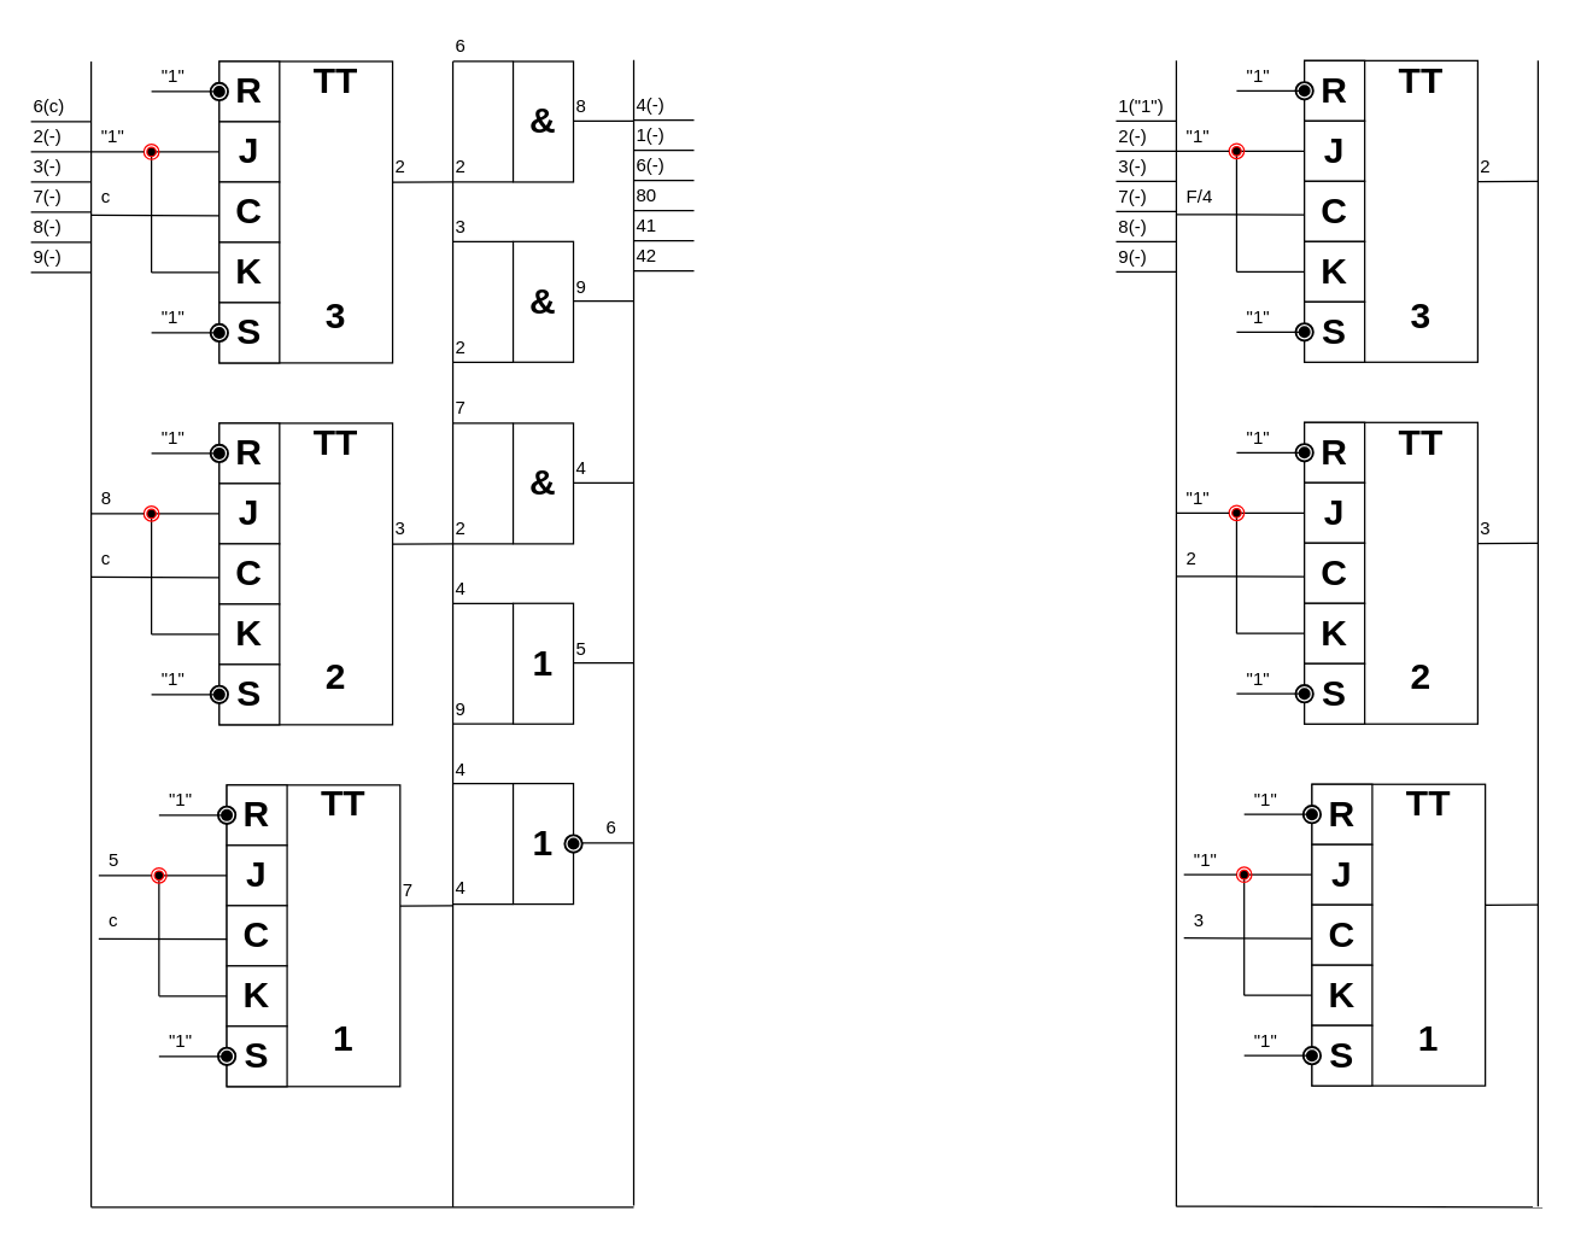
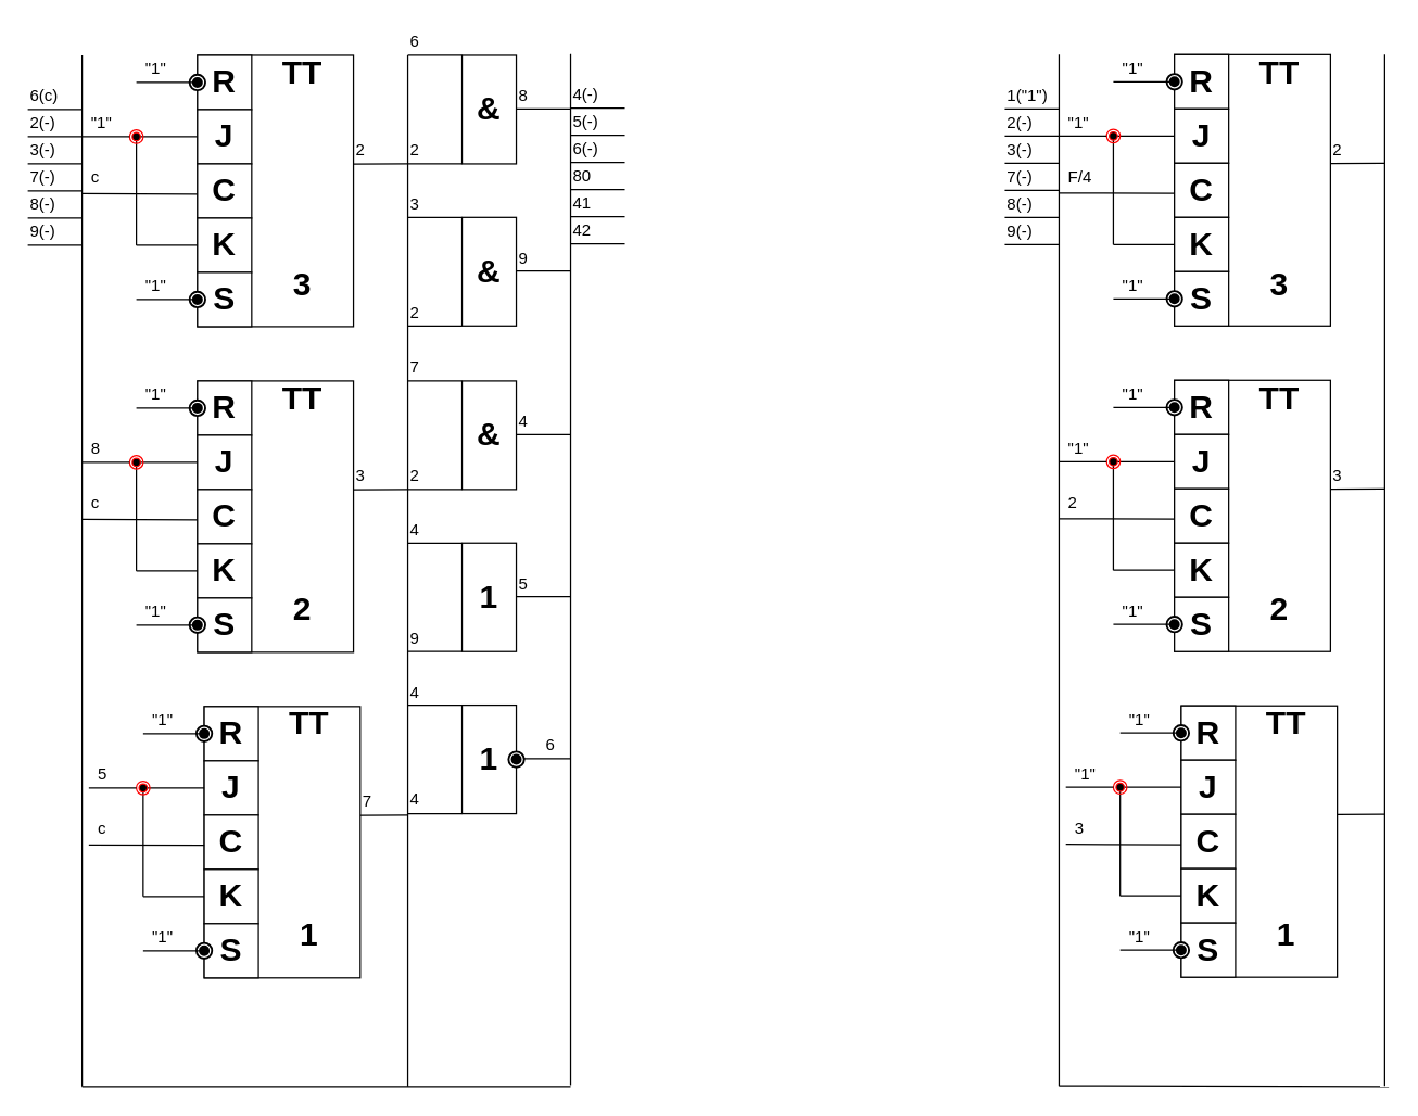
- <mxCell id="41" value="1(-)" style="text;html=1;resizable=0;points=[];autosize=1;align=left;verticalAlign=top;spacingTop=-4;" parent="1" vertex="1"><mxGeometry x="420" y="79" width="30" height="20" as="geometry" /></mxCell>
+ <mxCell id="41" value="5(-)" style="text;html=1;resizable=0;points=[];autosize=1;align=left;verticalAlign=top;spacingTop=-4;" parent="1" vertex="1"><mxGeometry x="420" y="79" width="30" height="20" as="geometry" /></mxCell>
